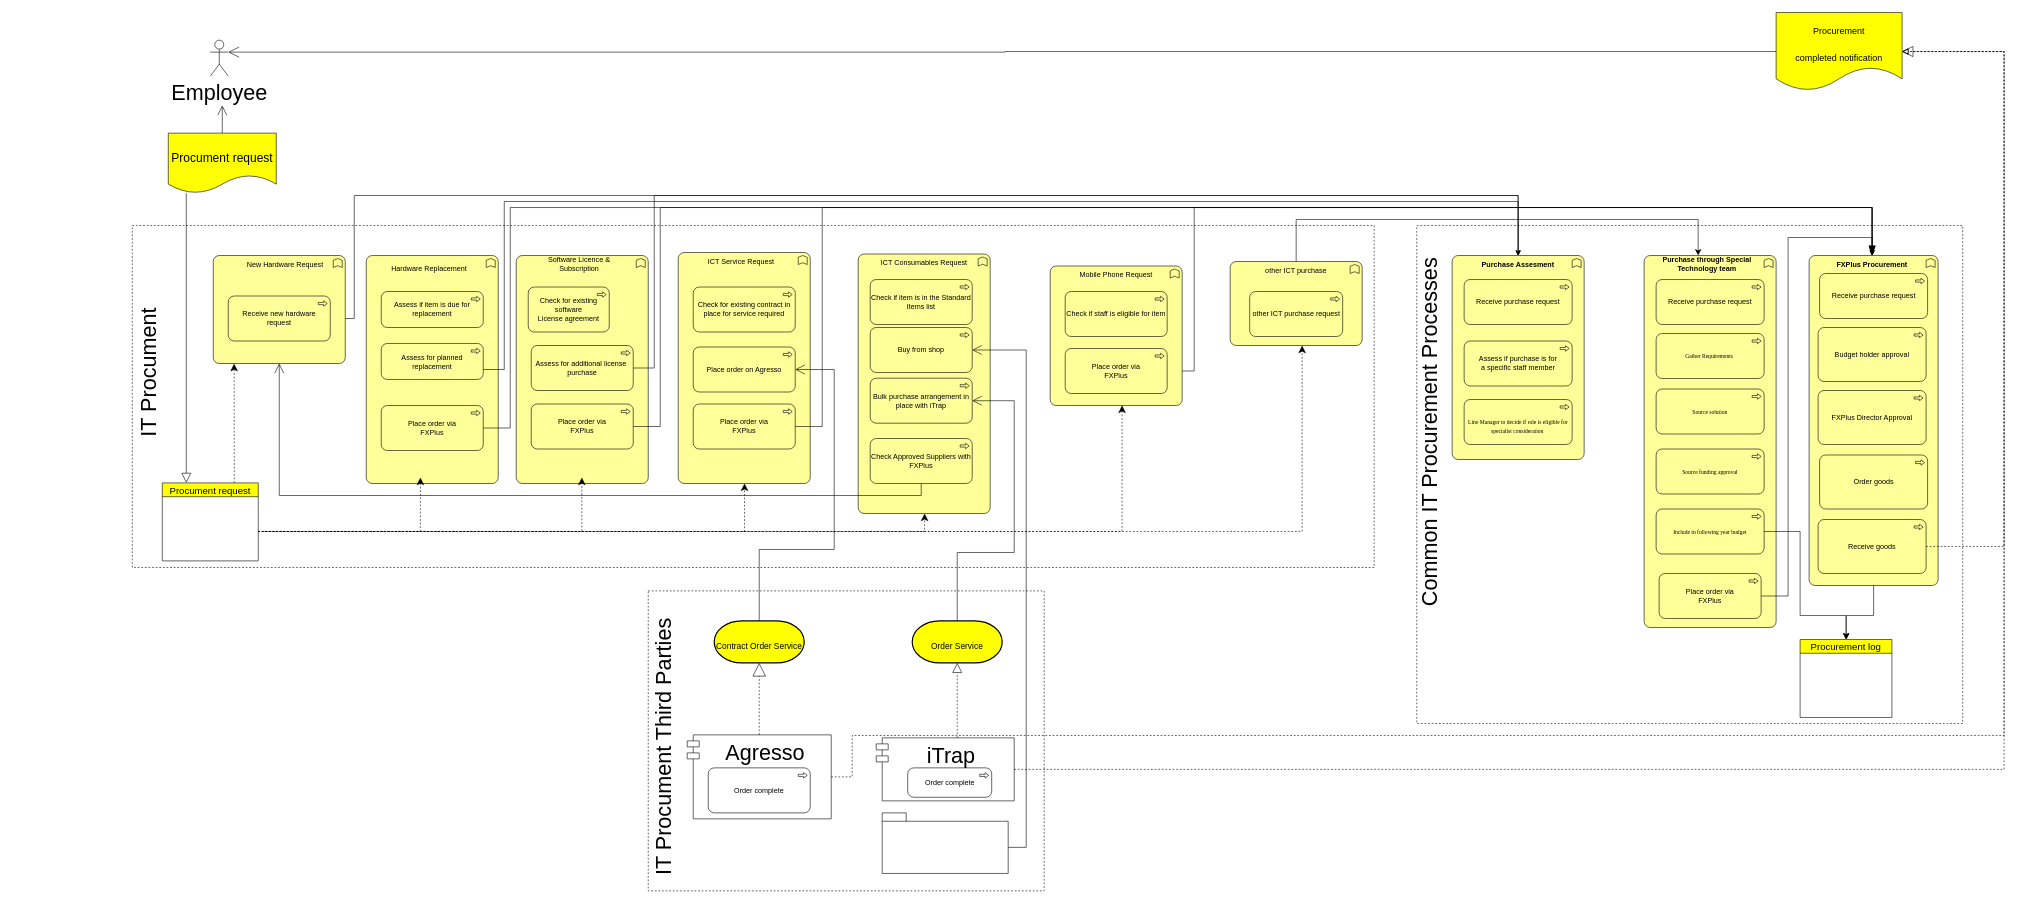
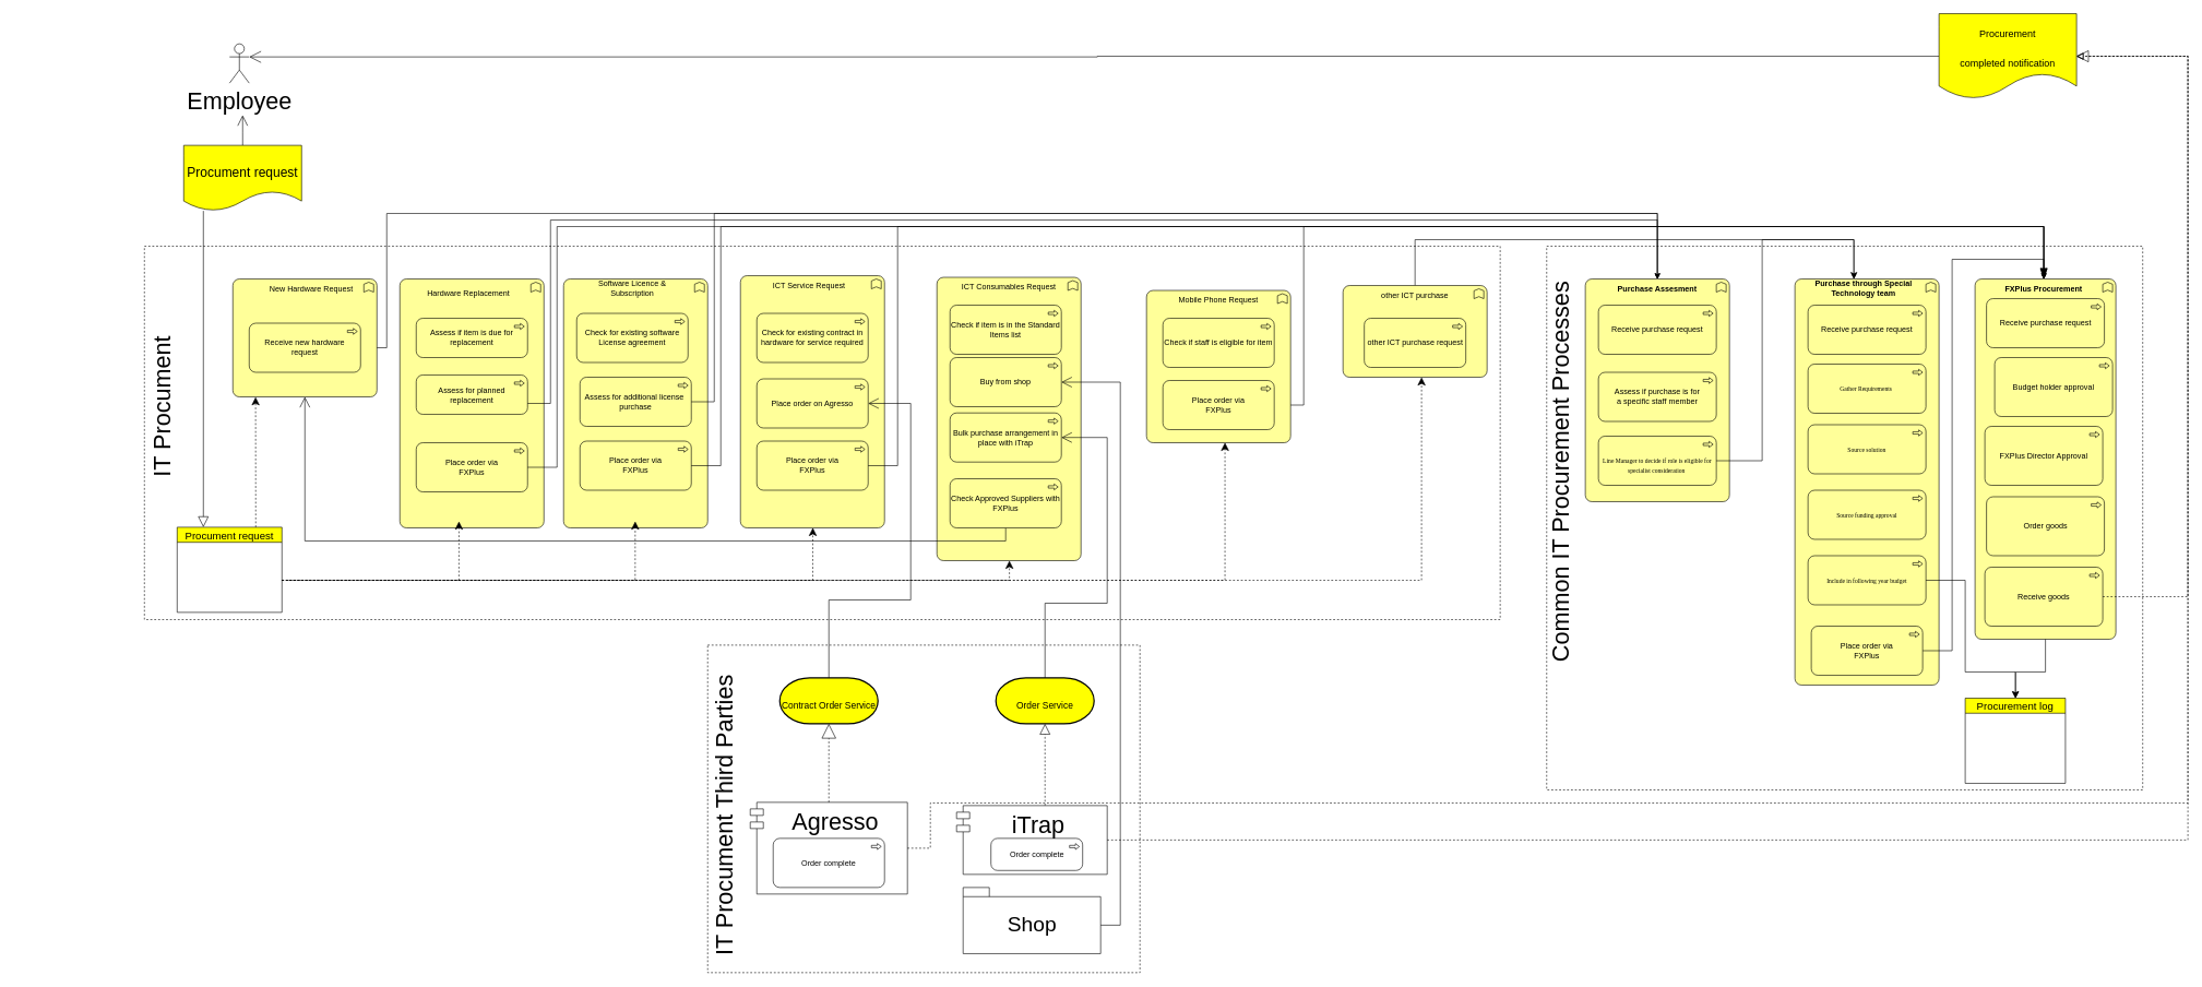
- <mxCell id="70" value="Check for existing software&lt;br&gt;License agreement" style="html=1;outlineConnect=0;whiteSpace=wrap;fillColor=#ffff99;shape=mxgraph.archimate3.application;appType=proc;archiType=rounded;" parent="67" vertex="1"><mxGeometry x="20" y="52.5" width="135" height="75" as="geometry" /></mxCell>
+ <mxCell id="70" value="Check for existing software&lt;br&gt;License agreement" style="html=1;outlineConnect=0;whiteSpace=wrap;fillColor=#ffff99;shape=mxgraph.archimate3.application;appType=proc;archiType=rounded;" parent="67" vertex="1"><mxGeometry x="20" y="52.5" width="170" height="75" as="geometry" /></mxCell>
- <mxCell id="73" value="Check for existing contract in place for service required" style="html=1;outlineConnect=0;whiteSpace=wrap;fillColor=#ffff99;shape=mxgraph.archimate3.application;appType=proc;archiType=rounded;" parent="1" vertex="1"><mxGeometry x="1155" y="477.5" width="170" height="75" as="geometry" /></mxCell>
+ <mxCell id="73" value="Check for existing contract in hardware for service required" style="html=1;outlineConnect=0;whiteSpace=wrap;fillColor=#ffff99;shape=mxgraph.archimate3.application;appType=proc;archiType=rounded;" parent="1" vertex="1"><mxGeometry x="1155" y="477.5" width="170" height="75" as="geometry" /></mxCell>
+ <mxCell id="16" style="edgeStyle=orthogonalEdgeStyle;rounded=0;orthogonalLoop=1;jettySize=auto;html=1;entryX=0.412;entryY=0;entryDx=0;entryDy=0;entryPerimeter=0;" parent="6" source="13" target="15" edge="1"><mxGeometry relative="1" as="geometry"><Array as="points"><mxPoint x="300" y="327" /><mxPoint x="300" y="-10" /><mxPoint x="440" y="-10" /></Array></mxGeometry></mxCell>
- <mxCell id="8" value="Budget holder approval" style="html=1;outlineConnect=0;whiteSpace=wrap;fillColor=#ffff99;shape=mxgraph.archimate3.application;appType=proc;archiType=rounded;" parent="6" vertex="1"><mxGeometry x="640" y="170" width="180" height="90" as="geometry" /></mxCell>
+ <mxCell id="8" value="Budget holder approval" style="html=1;outlineConnect=0;whiteSpace=wrap;fillColor=#ffff99;shape=mxgraph.archimate3.application;appType=proc;archiType=rounded;" parent="6" vertex="1"><mxGeometry x="655" y="170" width="180" height="90" as="geometry" /></mxCell>
+ <mxCell id="38" value="&lt;font style=&quot;font-size: 32px&quot;&gt;Shop&lt;/font&gt;" style="text;html=1;strokeColor=none;fillColor=none;align=center;verticalAlign=middle;whiteSpace=wrap;rounded=0;dashed=1;fontSize=14;" parent="32" vertex="1"><mxGeometry x="432.5" y="391" width="125" height="71" as="geometry" /></mxCell>
